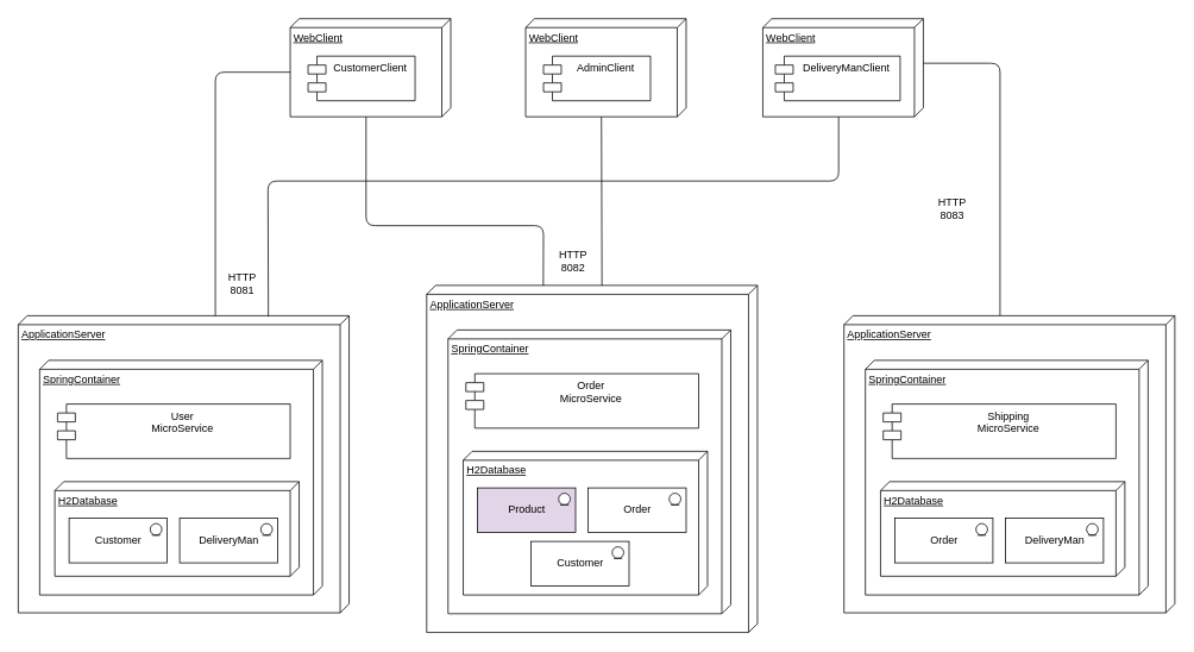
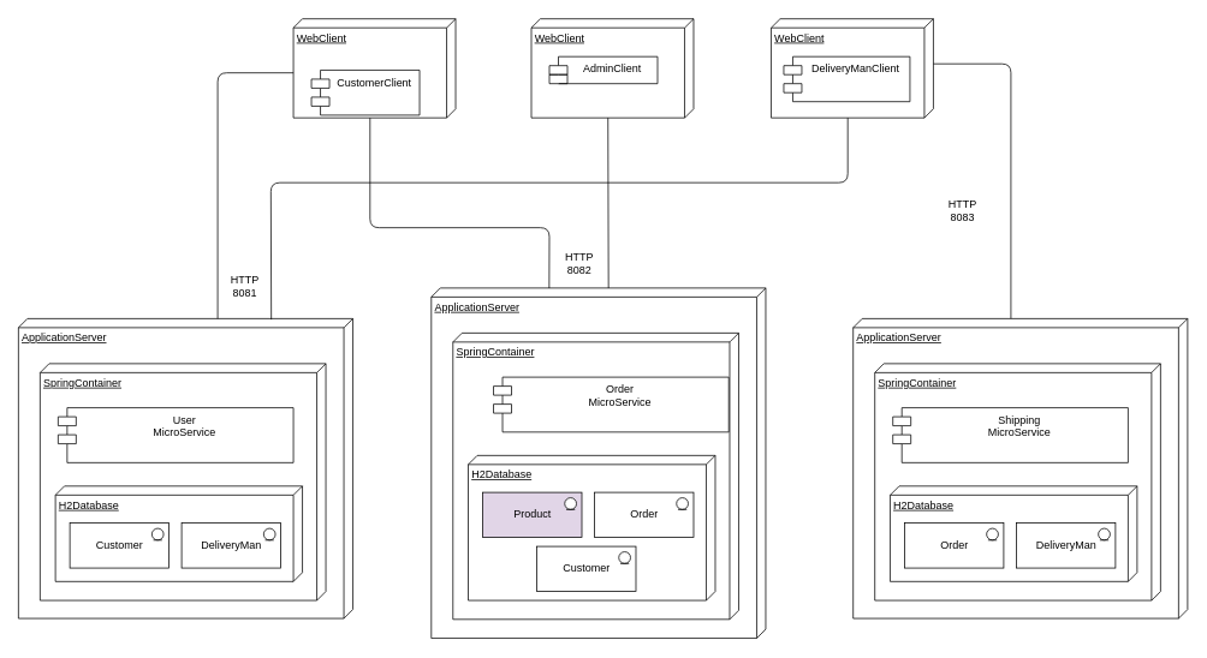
- <mxCell id="3" value="CustomerClient" style="shape=module;align=left;spacingLeft=20;align=center;verticalAlign=top;" parent="1" vertex="1"><mxGeometry x="345" y="62" width="120" height="50" as="geometry" /></mxCell>
+ <mxCell id="3" value="CustomerClient" style="shape=module;align=left;spacingLeft=20;align=center;verticalAlign=top;" parent="1" vertex="1"><mxGeometry x="345" y="77" width="120" height="50" as="geometry" /></mxCell>
- <mxCell id="8" value="AdminClient" style="shape=module;align=left;spacingLeft=20;align=center;verticalAlign=top;" parent="1" vertex="1"><mxGeometry x="609" y="62" width="120" height="50" as="geometry" /></mxCell>
+ <mxCell id="8" value="AdminClient" style="shape=module;align=left;spacingLeft=20;align=center;verticalAlign=top;" parent="1" vertex="1"><mxGeometry x="609" y="62" width="120" height="30" as="geometry" /></mxCell>
- <mxCell id="25" value="Order&#10;MicroService" style="shape=module;align=left;spacingLeft=20;align=center;verticalAlign=top;" parent="1" vertex="1"><mxGeometry x="522" y="418" width="261" height="61" as="geometry" /></mxCell>
+ <mxCell id="25" value="Order&#10;MicroService" style="shape=module;align=left;spacingLeft=20;align=center;verticalAlign=top;" parent="1" vertex="1"><mxGeometry x="547" y="418" width="261" height="61" as="geometry" /></mxCell>
